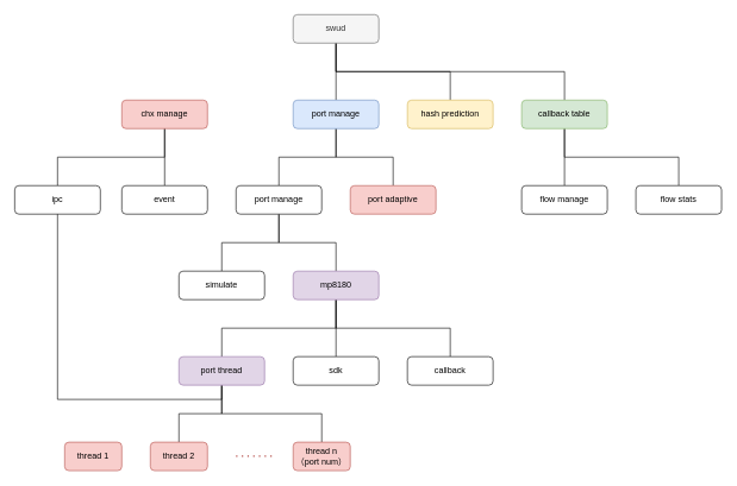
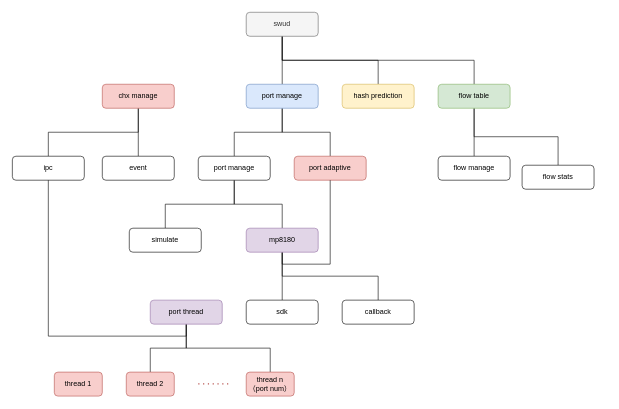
- <mxCell id="15" value="callback table" style="rounded=1;whiteSpace=wrap;html=1;fillColor=#d5e8d4;strokeColor=#82b366;" parent="1" vertex="1"><mxGeometry x="730" y="140" width="120" height="40" as="geometry" /></mxCell>
+ <mxCell id="15" value="flow table" style="rounded=1;whiteSpace=wrap;html=1;fillColor=#d5e8d4;strokeColor=#82b366;" parent="1" vertex="1"><mxGeometry x="730" y="140" width="120" height="40" as="geometry" /></mxCell>
- <mxCell id="17" value="flow stats" style="rounded=1;whiteSpace=wrap;html=1;" parent="1" vertex="1"><mxGeometry x="890" y="260" width="120" height="40" as="geometry" /></mxCell>
+ <mxCell id="17" value="flow stats" style="rounded=1;whiteSpace=wrap;html=1;" parent="1" vertex="1"><mxGeometry x="870" y="275" width="120" height="40" as="geometry" /></mxCell>
- <mxCell id="23" value="simulate" style="rounded=1;whiteSpace=wrap;html=1;" parent="1" vertex="1"><mxGeometry x="250" y="380" width="120" height="40" as="geometry" /></mxCell>
+ <mxCell id="23" value="simulate" style="rounded=1;whiteSpace=wrap;html=1;" parent="1" vertex="1"><mxGeometry x="215" y="380" width="120" height="40" as="geometry" /></mxCell>
- <mxCell id="26" value="" style="edgeStyle=orthogonalEdgeStyle;rounded=0;orthogonalLoop=1;jettySize=auto;html=1;endArrow=none;endFill=0;exitX=0.5;exitY=1;exitDx=0;exitDy=0;" parent="1" source="27" target="34" edge="1"><mxGeometry relative="1" as="geometry" /></mxCell>
+ <mxCell id="26" value="" style="edgeStyle=orthogonalEdgeStyle;rounded=0;orthogonalLoop=1;jettySize=auto;html=1;endArrow=none;endFill=0;exitX=0.5;exitY=1;exitDx=0;exitDy=0;" parent="1" source="27" target="22" edge="1"><mxGeometry relative="1" as="geometry" /></mxCell>
